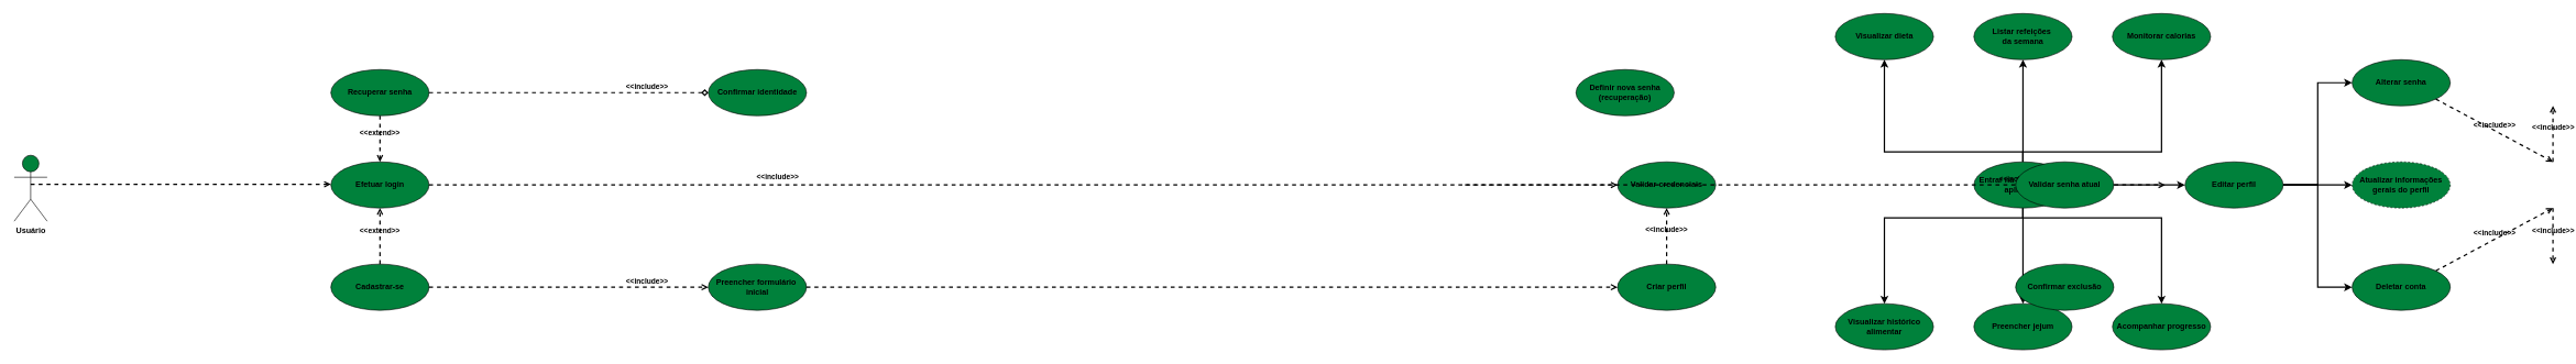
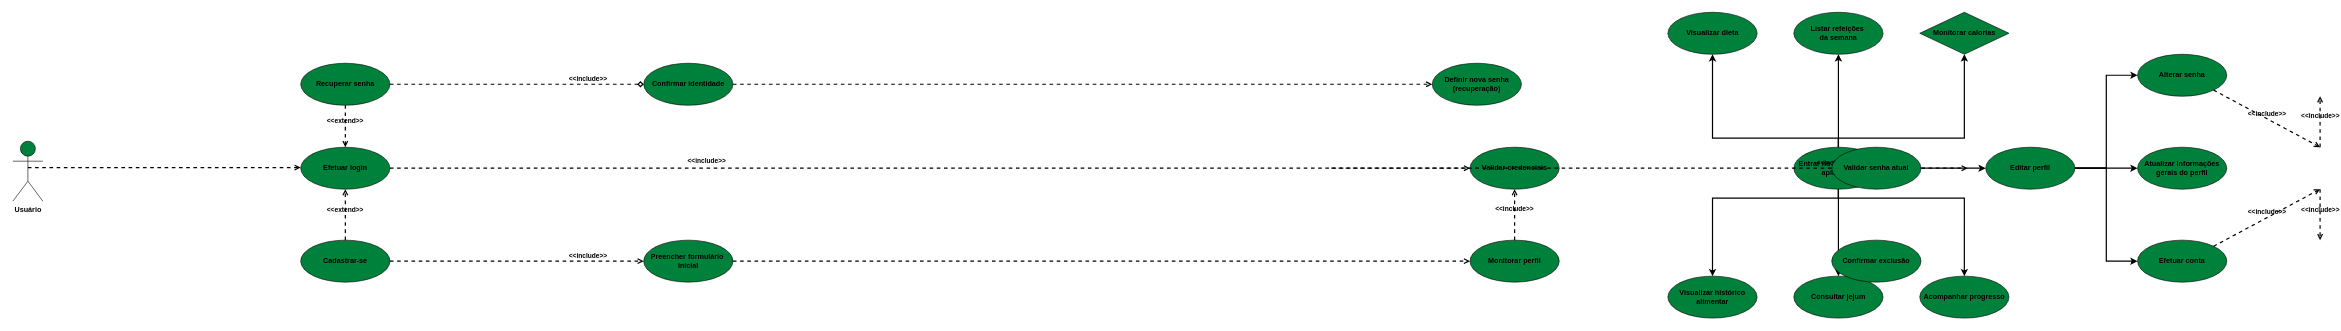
- <mxCell id="13" value="Monitorar calorias" style="ellipse;whiteSpace=wrap;html=1;strokeColor=light-dark(#000000,#000000);fontColor=light-dark(#000000,#FFFFFF);fontStyle=1;fillColor=light-dark(#00813B,#00813B);" parent="1" vertex="1"><mxGeometry x="3200" y="20" width="148.75" height="70" as="geometry" /></mxCell>
+ <mxCell id="13" value="Monitorar calorias" style="rhombus;whiteSpace=wrap;html=1;strokeColor=light-dark(#000000,#000000);fontColor=light-dark(#000000,#FFFFFF);fontStyle=1;fillColor=light-dark(#00813B,#00813B);" parent="1" vertex="1"><mxGeometry x="3200" y="20" width="148.75" height="70" as="geometry" /></mxCell>
+ <mxCell id="44" value="" style="html=1;verticalAlign=bottom;labelBackgroundColor=none;endArrow=open;endFill=0;dashed=1;rounded=0;exitX=1;exitY=0.5;exitDx=0;exitDy=0;entryX=0;entryY=0.5;entryDx=0;entryDy=0;strokeColor=light-dark(#000000,#000000);fontColor=light-dark(#000000,#FFFFFF);fontStyle=1;strokeWidth=2;" parent="1" source="41" target="43" edge="1"><mxGeometry x="0.781" width="160" relative="1" as="geometry"><mxPoint x="1070" y="170" as="sourcePoint" /><mxPoint x="1171" y="170" as="targetPoint" /><mxPoint as="offset" /></mxGeometry></mxCell>
- <mxCell id="31" value="Atualizar informações gerais do perfil" style="ellipse;whiteSpace=wrap;html=1;strokeColor=light-dark(#000000,#000000);fontColor=light-dark(#000000,#FFFFFF);fontStyle=1;fillColor=light-dark(#00813B,#00813B);dashed=1;" parent="1" vertex="1"><mxGeometry x="3563.25" y="245" width="148.75" height="70" as="geometry" /></mxCell>
+ <mxCell id="31" value="Atualizar informações gerais do perfil" style="ellipse;whiteSpace=wrap;html=1;strokeColor=light-dark(#000000,#000000);fontColor=light-dark(#000000,#FFFFFF);fontStyle=1;fillColor=light-dark(#00813B,#00813B);" parent="1" vertex="1"><mxGeometry x="3563.25" y="245" width="148.75" height="70" as="geometry" /></mxCell>
- <mxCell id="9" value="Criar perfil" style="ellipse;whiteSpace=wrap;html=1;strokeColor=light-dark(#000000,#000000);fontColor=light-dark(#000000,#FFFFFF);fontStyle=1;fillColor=light-dark(#00813B,#00813B);" parent="1" vertex="1"><mxGeometry x="2450" y="400" width="148.75" height="70" as="geometry" /></mxCell>
+ <mxCell id="9" value="Monitorar perfil" style="ellipse;whiteSpace=wrap;html=1;strokeColor=light-dark(#000000,#000000);fontColor=light-dark(#000000,#FFFFFF);fontStyle=1;fillColor=light-dark(#00813B,#00813B);" parent="1" vertex="1"><mxGeometry x="2450" y="400" width="148.75" height="70" as="geometry" /></mxCell>
- <mxCell id="33" value="Deletar conta" style="ellipse;whiteSpace=wrap;html=1;strokeColor=light-dark(#000000,#000000);fontColor=light-dark(#000000,#FFFFFF);fontStyle=1;fillColor=light-dark(#00813B,#00813B);" parent="1" vertex="1"><mxGeometry x="3563.25" y="400" width="148.75" height="70" as="geometry" /></mxCell>
+ <mxCell id="33" value="Efetuar conta" style="ellipse;whiteSpace=wrap;html=1;strokeColor=light-dark(#000000,#000000);fontColor=light-dark(#000000,#FFFFFF);fontStyle=1;fillColor=light-dark(#00813B,#00813B);" parent="1" vertex="1"><mxGeometry x="3563.25" y="400" width="148.75" height="70" as="geometry" /></mxCell>
- <mxCell id="17" value="Preencher jejum" style="ellipse;whiteSpace=wrap;html=1;strokeColor=light-dark(#000000,#000000);fontColor=light-dark(#000000,#FFFFFF);fontStyle=1;fillColor=light-dark(#00813B,#00813B);" parent="1" vertex="1"><mxGeometry x="2990" y="460" width="148.75" height="70" as="geometry" /></mxCell>
+ <mxCell id="17" value="Consultar jejum" style="ellipse;whiteSpace=wrap;html=1;strokeColor=light-dark(#000000,#000000);fontColor=light-dark(#000000,#FFFFFF);fontStyle=1;fillColor=light-dark(#00813B,#00813B);" parent="1" vertex="1"><mxGeometry x="2990" y="460" width="148.75" height="70" as="geometry" /></mxCell>
